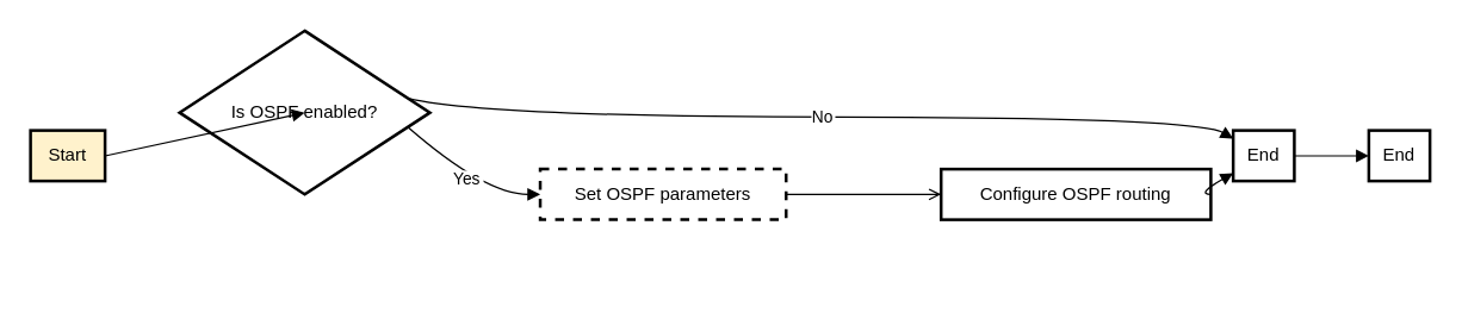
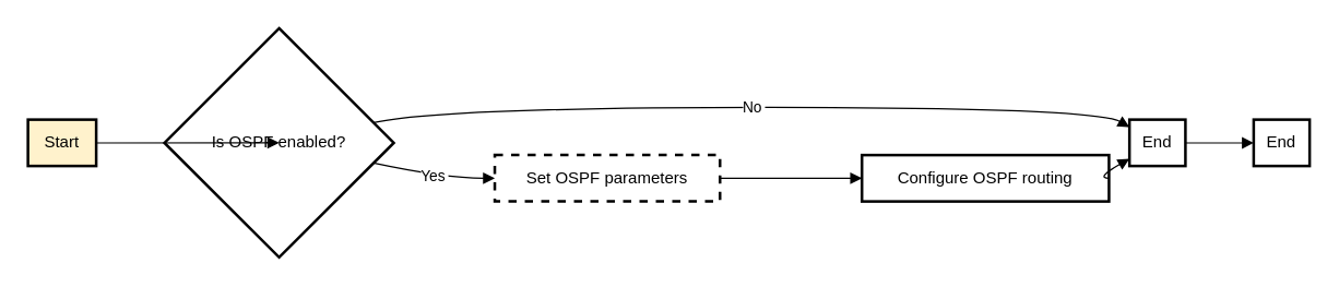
- <mxCell id="3" value="Is OSPF enabled?" style="rhombus;strokeWidth=2;whiteSpace=wrap;" vertex="1" parent="1"><mxGeometry x="120" y="20" width="168" height="110" as="geometry" /></mxCell>
+ <mxCell id="3" value="Is OSPF enabled?" style="rhombus;strokeWidth=2;whiteSpace=wrap;" vertex="1" parent="1"><mxGeometry x="120" width="168" height="168" as="geometry" y="20" /></mxCell>
- <mxCell id="11" value="" style="curved=1;startArrow=none;endArrow=open;exitX=1.001;exitY=0.5;entryX=0.0;entryY=0.5;" edge="1" parent="1" source="4" target="6"><mxGeometry relative="1" as="geometry"><Array as="points" /></mxGeometry></mxCell>
+ <mxCell id="11" value="" style="curved=1;startArrow=none;endArrow=block;exitX=1.001;exitY=0.5;entryX=0.0;entryY=0.5;" edge="1" parent="1" source="4" target="6"><mxGeometry relative="1" as="geometry"><Array as="points" /></mxGeometry></mxCell>
